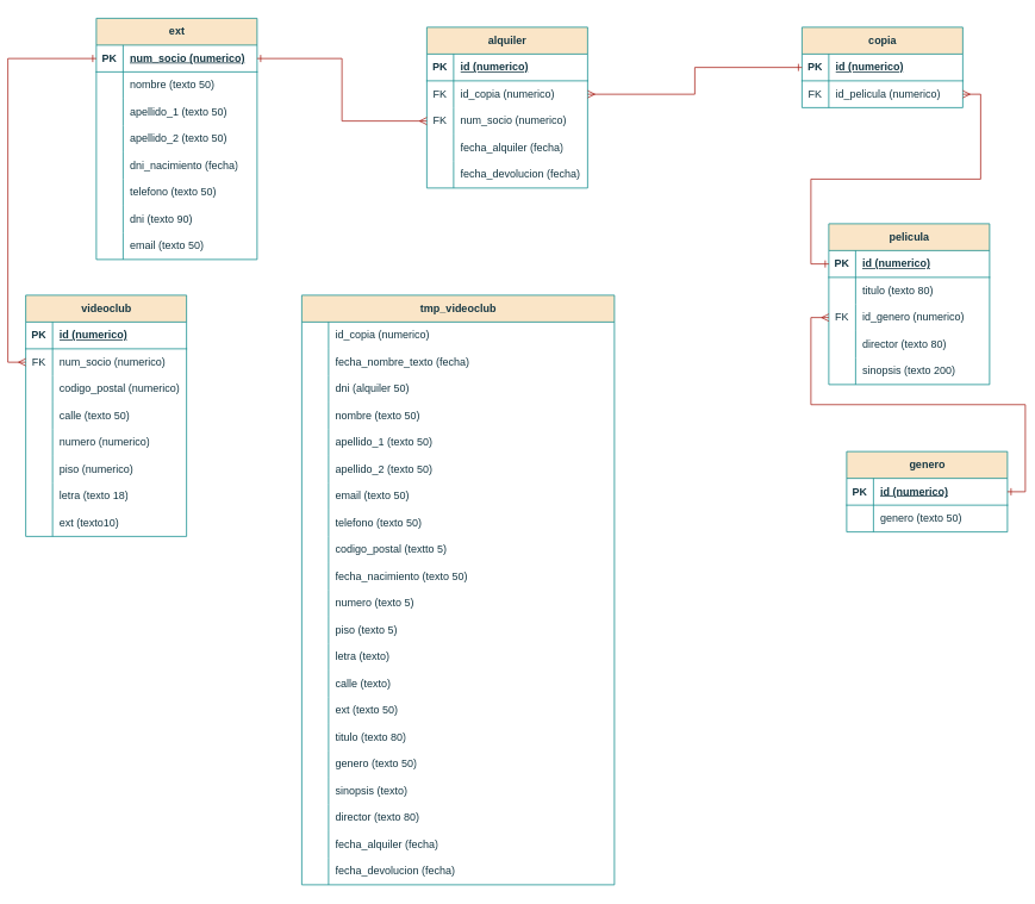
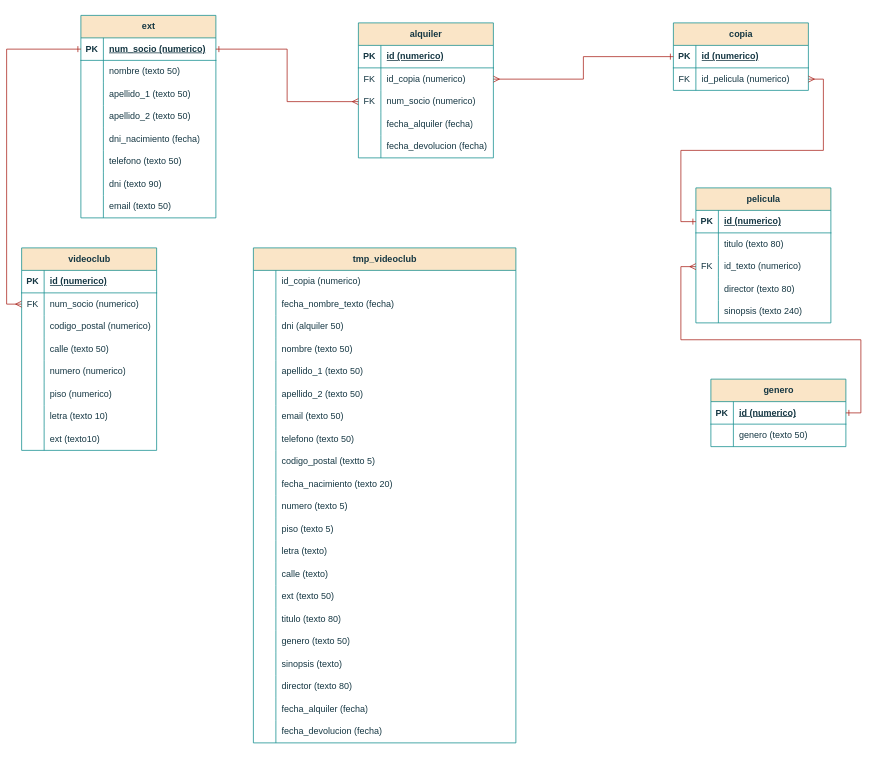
- <mxCell id="61" value="id_genero (numerico)" style="shape=partialRectangle;connectable=0;fillColor=none;top=0;left=0;bottom=0;right=0;align=left;spacingLeft=6;overflow=hidden;whiteSpace=wrap;html=1;labelBackgroundColor=none;strokeColor=#0F8B8D;fontColor=#143642;" parent="59" vertex="1"><mxGeometry x="30" width="150" height="30" as="geometry"><mxRectangle width="150" height="30" as="alternateBounds" /></mxGeometry></mxCell>
+ <mxCell id="61" value="id_texto (numerico)" style="shape=partialRectangle;connectable=0;fillColor=none;top=0;left=0;bottom=0;right=0;align=left;spacingLeft=6;overflow=hidden;whiteSpace=wrap;html=1;labelBackgroundColor=none;strokeColor=#0F8B8D;fontColor=#143642;" parent="59" vertex="1"><mxGeometry x="30" width="150" height="30" as="geometry"><mxRectangle width="150" height="30" as="alternateBounds" /></mxGeometry></mxCell>
- <mxCell id="67" value="sinopsis (texto 200)" style="shape=partialRectangle;connectable=0;fillColor=none;top=0;left=0;bottom=0;right=0;align=left;spacingLeft=6;overflow=hidden;whiteSpace=wrap;html=1;labelBackgroundColor=none;strokeColor=#0F8B8D;fontColor=#143642;" parent="65" vertex="1"><mxGeometry x="30" width="150" height="30" as="geometry"><mxRectangle width="150" height="30" as="alternateBounds" /></mxGeometry></mxCell>
+ <mxCell id="67" value="sinopsis (texto 240)" style="shape=partialRectangle;connectable=0;fillColor=none;top=0;left=0;bottom=0;right=0;align=left;spacingLeft=6;overflow=hidden;whiteSpace=wrap;html=1;labelBackgroundColor=none;strokeColor=#0F8B8D;fontColor=#143642;" parent="65" vertex="1"><mxGeometry x="30" width="150" height="30" as="geometry"><mxRectangle width="150" height="30" as="alternateBounds" /></mxGeometry></mxCell>
- <mxCell id="48" value="letra (texto 18)" style="shape=partialRectangle;connectable=0;fillColor=none;top=0;left=0;bottom=0;right=0;align=left;spacingLeft=6;overflow=hidden;whiteSpace=wrap;html=1;labelBackgroundColor=none;strokeColor=#0F8B8D;fontColor=#143642;" parent="46" vertex="1"><mxGeometry x="30" width="150" height="30" as="geometry"><mxRectangle width="150" height="30" as="alternateBounds" /></mxGeometry></mxCell>
+ <mxCell id="48" value="letra (texto 10)" style="shape=partialRectangle;connectable=0;fillColor=none;top=0;left=0;bottom=0;right=0;align=left;spacingLeft=6;overflow=hidden;whiteSpace=wrap;html=1;labelBackgroundColor=none;strokeColor=#0F8B8D;fontColor=#143642;" parent="46" vertex="1"><mxGeometry x="30" width="150" height="30" as="geometry"><mxRectangle width="150" height="30" as="alternateBounds" /></mxGeometry></mxCell>
- <mxCell id="133" value="fecha_nacimiento (texto 50)" style="shape=partialRectangle;connectable=0;fillColor=none;top=0;left=0;bottom=0;right=0;align=left;spacingLeft=6;overflow=hidden;whiteSpace=wrap;html=1;strokeColor=#0F8B8D;fontColor=#143642;" parent="131" vertex="1"><mxGeometry x="30" width="320" height="30" as="geometry"><mxRectangle width="320" height="30" as="alternateBounds" /></mxGeometry></mxCell>
+ <mxCell id="133" value="fecha_nacimiento (texto 20)" style="shape=partialRectangle;connectable=0;fillColor=none;top=0;left=0;bottom=0;right=0;align=left;spacingLeft=6;overflow=hidden;whiteSpace=wrap;html=1;strokeColor=#0F8B8D;fontColor=#143642;" parent="131" vertex="1"><mxGeometry x="30" width="320" height="30" as="geometry"><mxRectangle width="320" height="30" as="alternateBounds" /></mxGeometry></mxCell>
